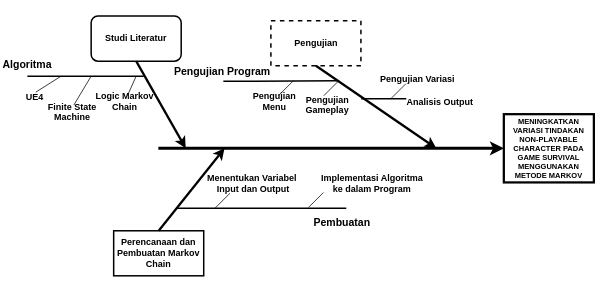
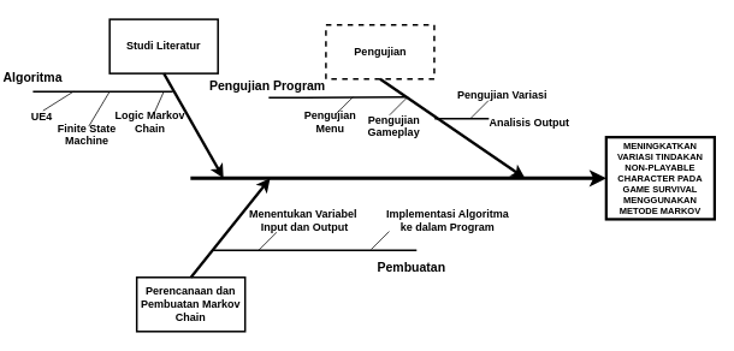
- <mxCell id="2" value="Studi Literatur" style="whiteSpace=wrap;strokeWidth=2;fontStyle=1;rounded=1;" parent="1" vertex="1"><mxGeometry x="120.998" y="20.89" width="120" height="60" as="geometry" /></mxCell>
+ <mxCell id="2" value="Studi Literatur" style="whiteSpace=wrap;strokeWidth=2;fontStyle=1" parent="1" vertex="1"><mxGeometry x="120.998" y="20.89" width="120" height="60" as="geometry" /></mxCell>
